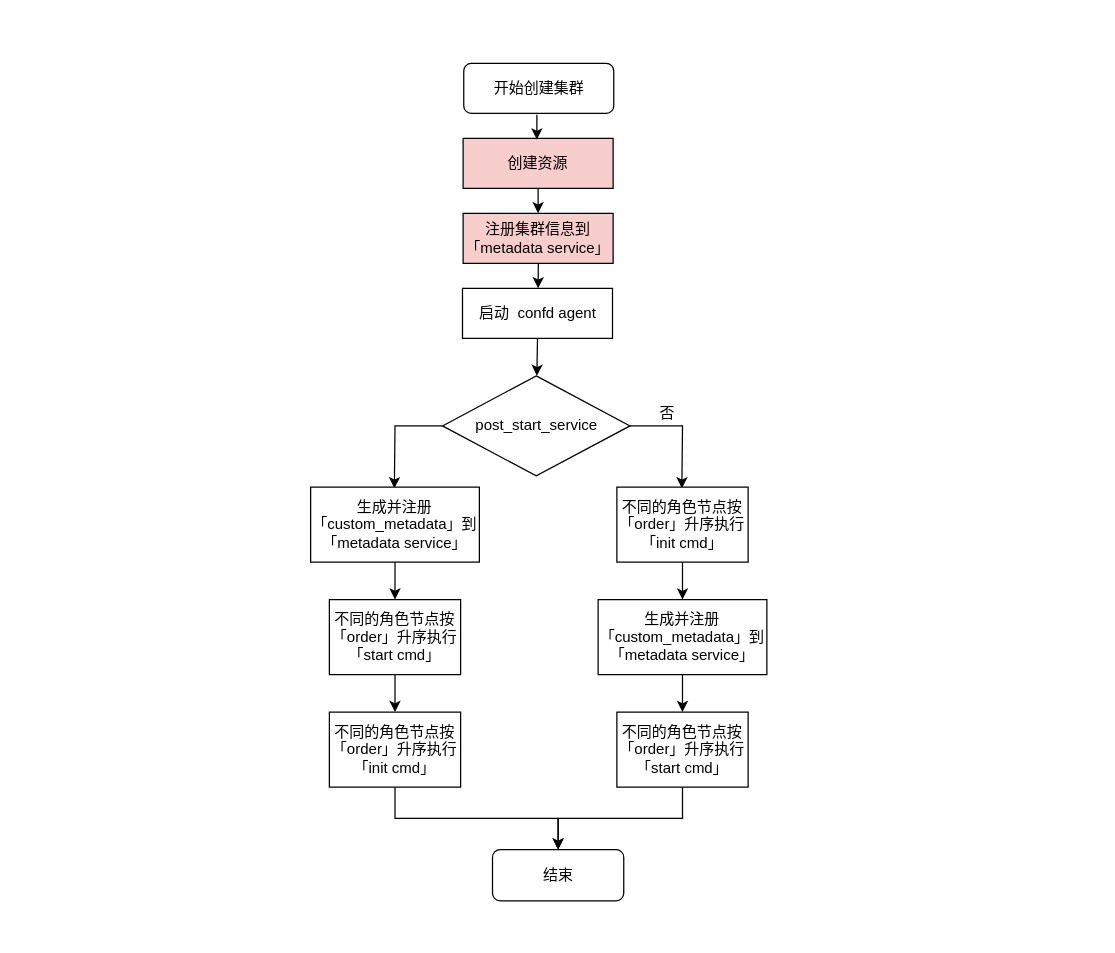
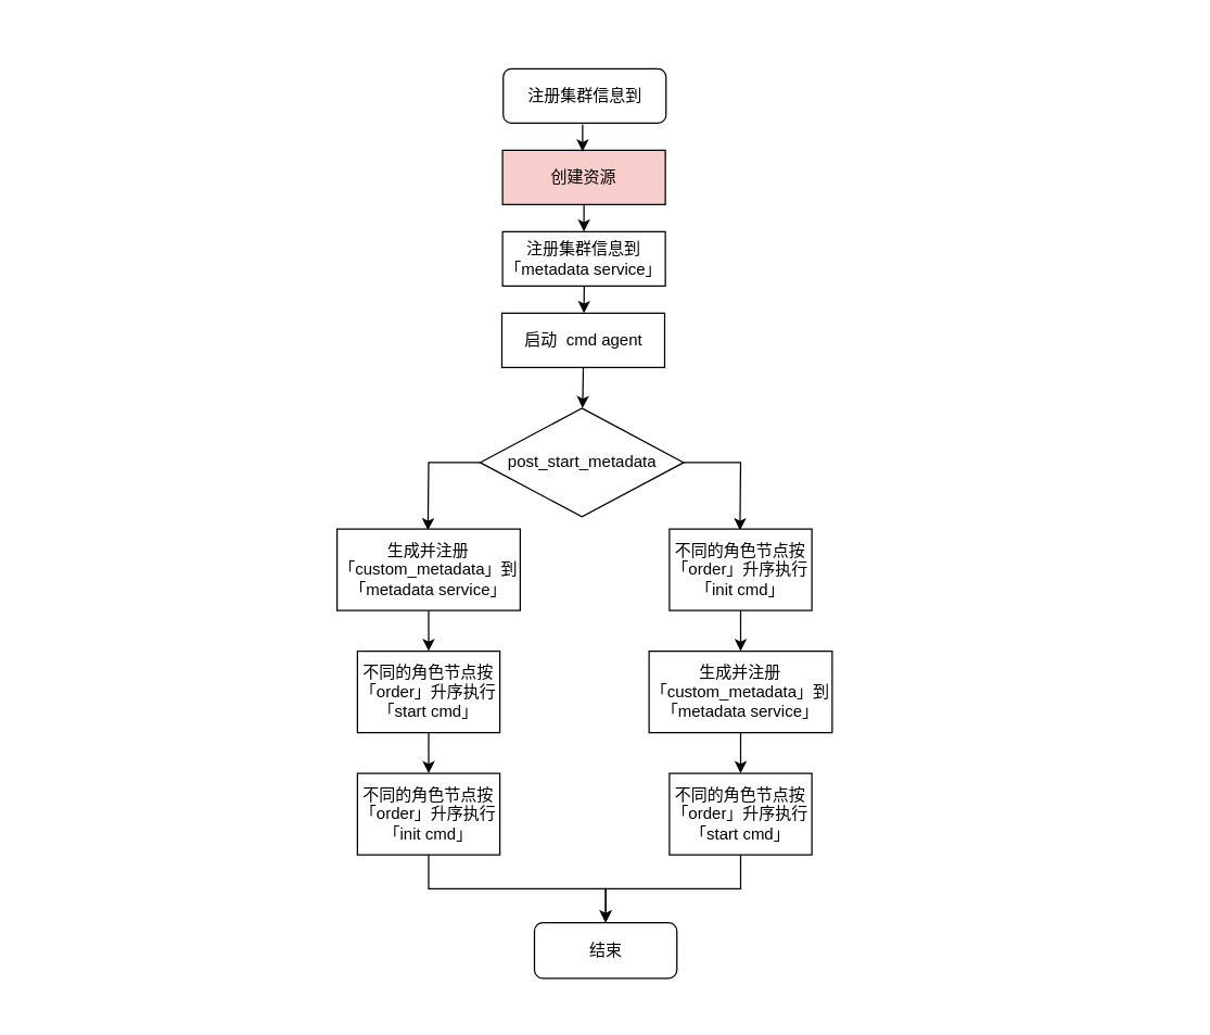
- <mxCell id="3" value="开始创建集群" style="rounded=1;whiteSpace=wrap;html=1;" parent="1" vertex="1"><mxGeometry x="370.5" y="50" width="120" height="40" as="geometry" /></mxCell>
+ <mxCell id="3" value="注册集群信息到" style="rounded=1;whiteSpace=wrap;html=1;" parent="1" vertex="1"><mxGeometry x="370.5" y="50" width="120" height="40" as="geometry" /></mxCell>
- <mxCell id="8" value="注册集群信息到「metadata service」" style="rounded=0;whiteSpace=wrap;html=1;fillColor=#f8cecc;" parent="1" vertex="1"><mxGeometry x="370" y="170" width="120" height="40" as="geometry" /></mxCell>
+ <mxCell id="8" value="注册集群信息到「metadata service」" style="rounded=0;whiteSpace=wrap;html=1;" parent="1" vertex="1"><mxGeometry x="370" y="170" width="120" height="40" as="geometry" /></mxCell>
- <mxCell id="5" value="启动&amp;nbsp; confd agent" style="rounded=0;whiteSpace=wrap;html=1;" parent="1" vertex="1"><mxGeometry x="369.5" y="230" width="120" height="40" as="geometry" /></mxCell>
+ <mxCell id="5" value="启动&amp;nbsp; cmd agent" style="rounded=0;whiteSpace=wrap;html=1;" parent="1" vertex="1"><mxGeometry x="369.5" y="230" width="120" height="40" as="geometry" /></mxCell>
- <mxCell id="25" value="否" style="text;html=1;align=center;verticalAlign=middle;resizable=0;points=[];autosize=1;" parent="1" vertex="1"><mxGeometry x="518" y="320" width="30" height="20" as="geometry" /></mxCell>
- <mxCell id="12" value="post_start_service" style="rhombus;whiteSpace=wrap;html=1;" parent="1" vertex="1"><mxGeometry x="353.5" y="300" width="150" height="80" as="geometry" /></mxCell>
+ <mxCell id="12" value="post_start_metadata" style="rhombus;whiteSpace=wrap;html=1;" parent="1" vertex="1"><mxGeometry x="353.5" y="300" width="150" height="80" as="geometry" /></mxCell>
